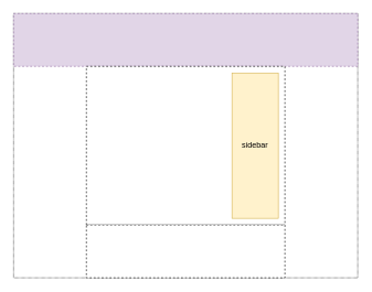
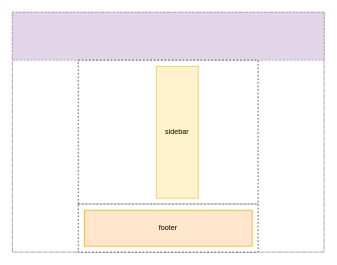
- <mxCell id="5" value="sidebar" style="rounded=0;whiteSpace=wrap;html=1;fillColor=#fff2cc;strokeColor=#d6b656;" vertex="1" parent="1"><mxGeometry x="350" y="110" width="70" height="220" as="geometry" /></mxCell>
+ <mxCell id="5" value="sidebar" style="rounded=0;whiteSpace=wrap;html=1;fillColor=#fff2cc;strokeColor=#d6b656;" vertex="1" parent="1"><mxGeometry x="260" y="110" width="70" height="220" as="geometry" /></mxCell>
+ <mxCell id="7" value="footer" style="rounded=0;whiteSpace=wrap;html=1;fillColor=#ffe6cc;strokeColor=#d79b00;" vertex="1" parent="1"><mxGeometry x="140" y="350" width="280" height="60" as="geometry" /></mxCell>
